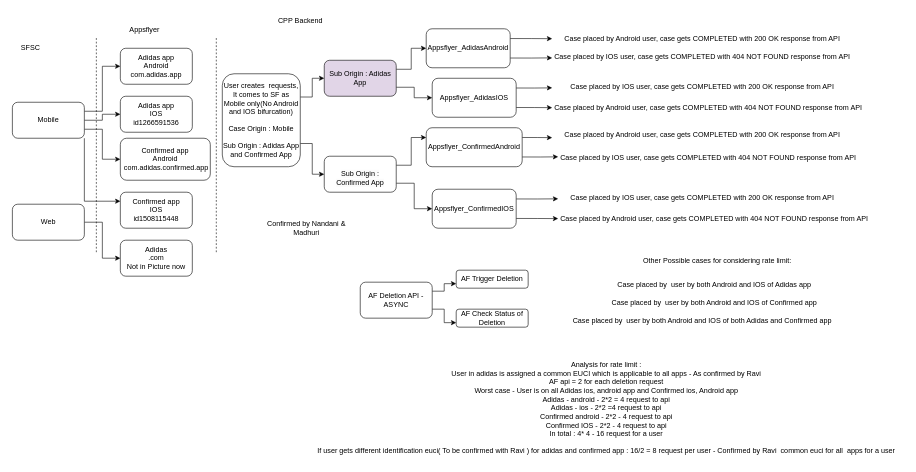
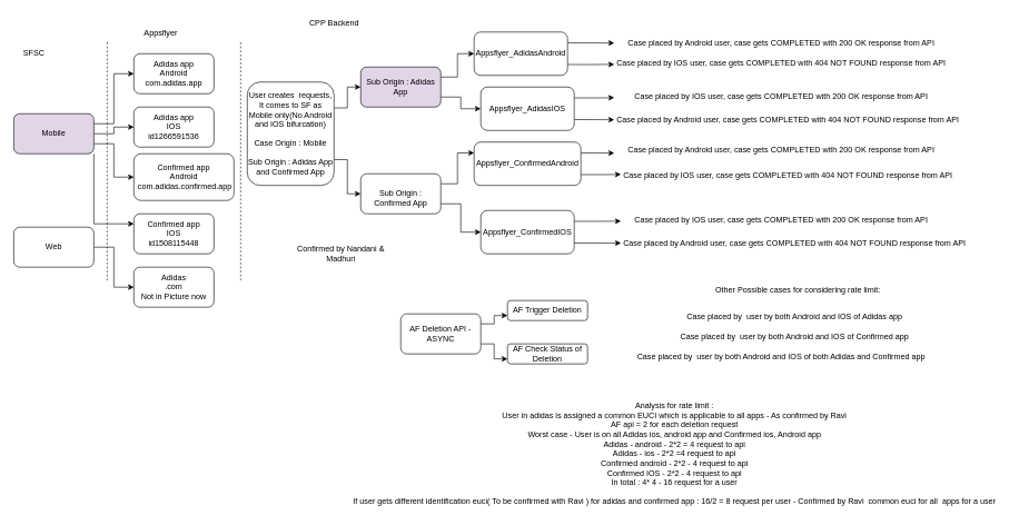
- <mxCell id="6" value="Mobile" style="rounded=1;whiteSpace=wrap;html=1;" parent="1" vertex="1"><mxGeometry x="20" y="170" width="120" height="60" as="geometry" /></mxCell>
+ <mxCell id="6" value="Mobile" style="rounded=1;whiteSpace=wrap;html=1;fillColor=#e1d5e7;" parent="1" vertex="1"><mxGeometry x="20" y="170" width="120" height="60" as="geometry" /></mxCell>
